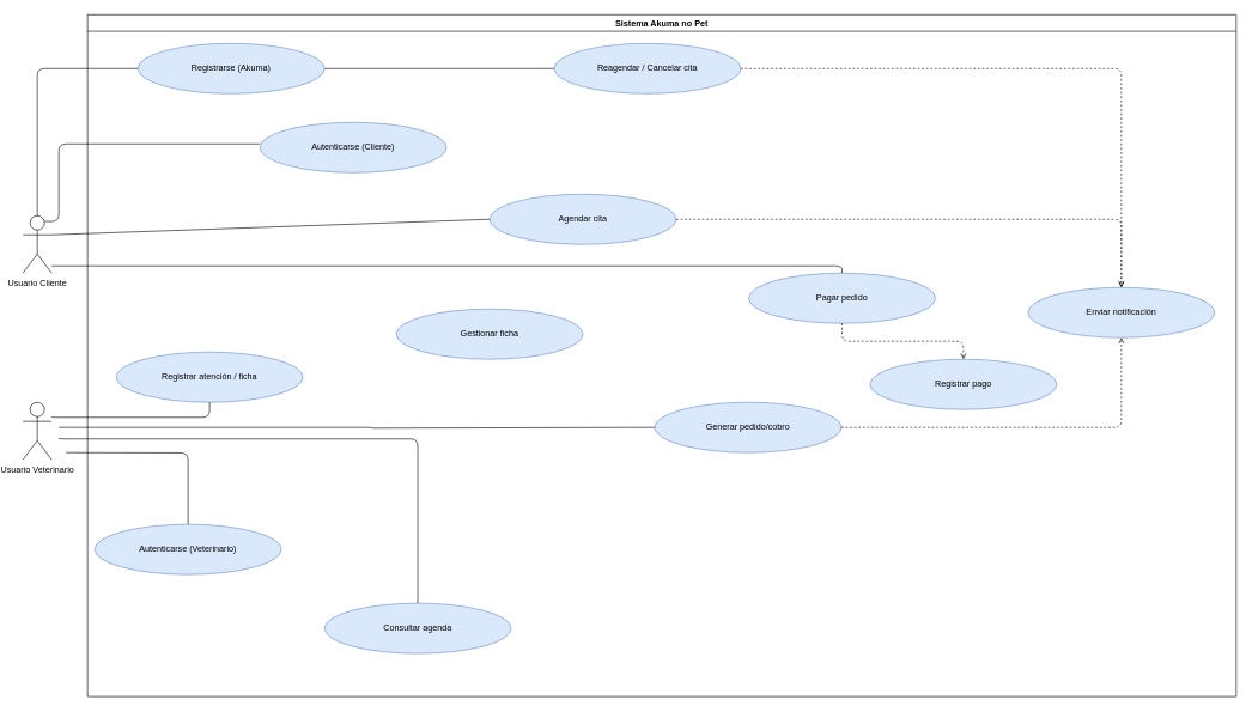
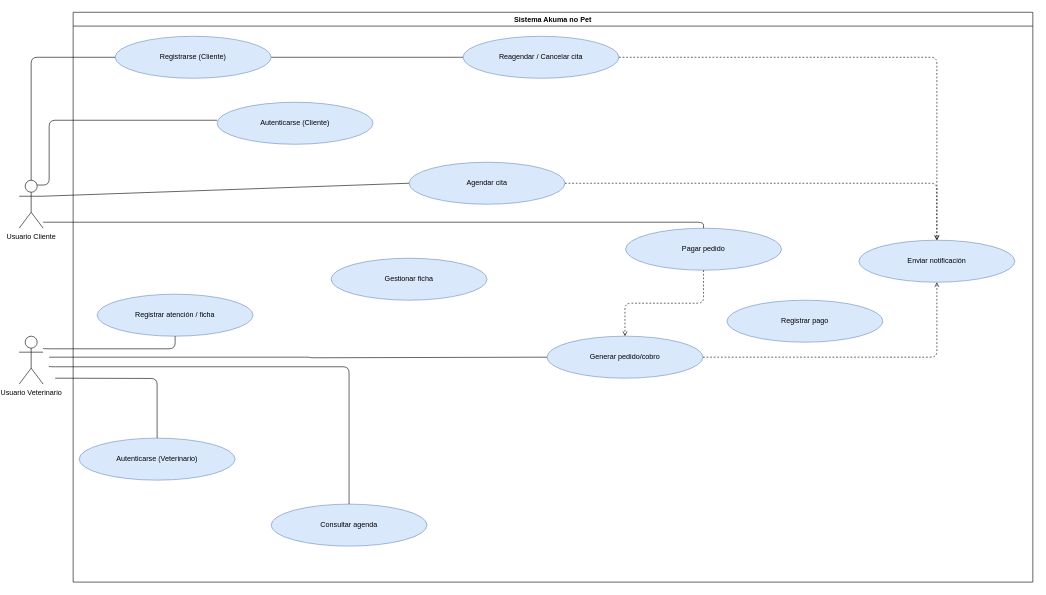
- <mxCell id="24" value="Registrarse (Akuma)" style="shape=ellipse;whiteSpace=wrap;html=1;fillColor=#dae8fc;strokeColor=#6c8ebf;" vertex="1" parent="1"><mxGeometry x="180" y="60" width="260" height="70" as="geometry" /></mxCell>
+ <mxCell id="24" value="Registrarse (Cliente)" style="shape=ellipse;whiteSpace=wrap;html=1;fillColor=#dae8fc;strokeColor=#6c8ebf;" vertex="1" parent="1"><mxGeometry x="180" y="60" width="260" height="70" as="geometry" /></mxCell>
- <mxCell id="23" value="" style="edgeStyle=orthogonalEdgeStyle;dashed=1;endArrow=open;labelBackgroundColor=#ffffff;" edge="1" parent="1" source="7" target="13"><mxGeometry relative="1" as="geometry" /></mxCell>
+ <mxCell id="23" value="" style="edgeStyle=orthogonalEdgeStyle;dashed=1;endArrow=open;labelBackgroundColor=#ffffff;" edge="1" parent="1" source="7" target="11"><mxGeometry relative="1" as="geometry" /></mxCell>
